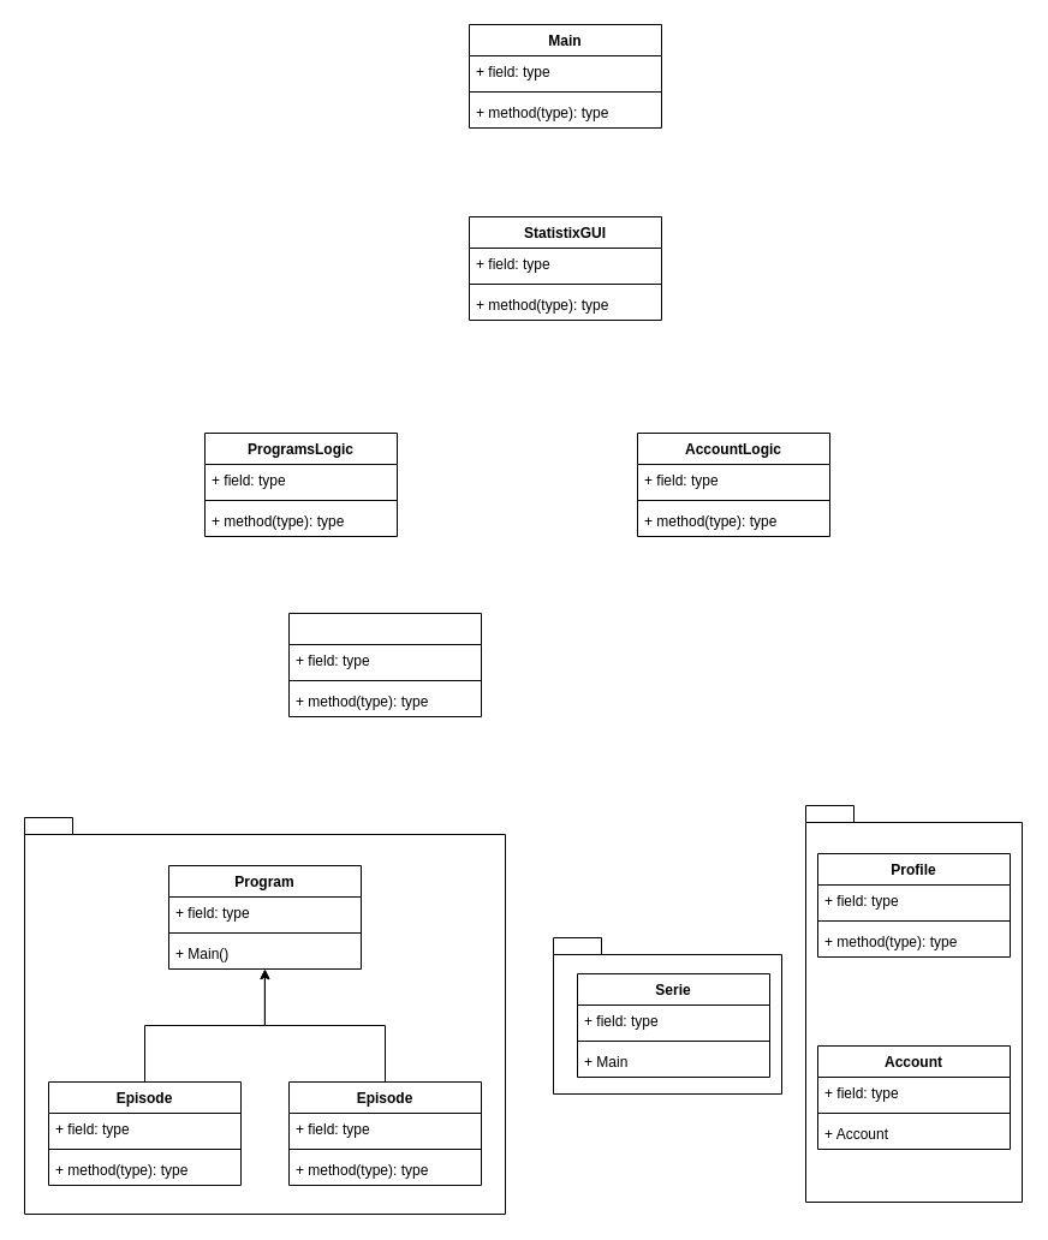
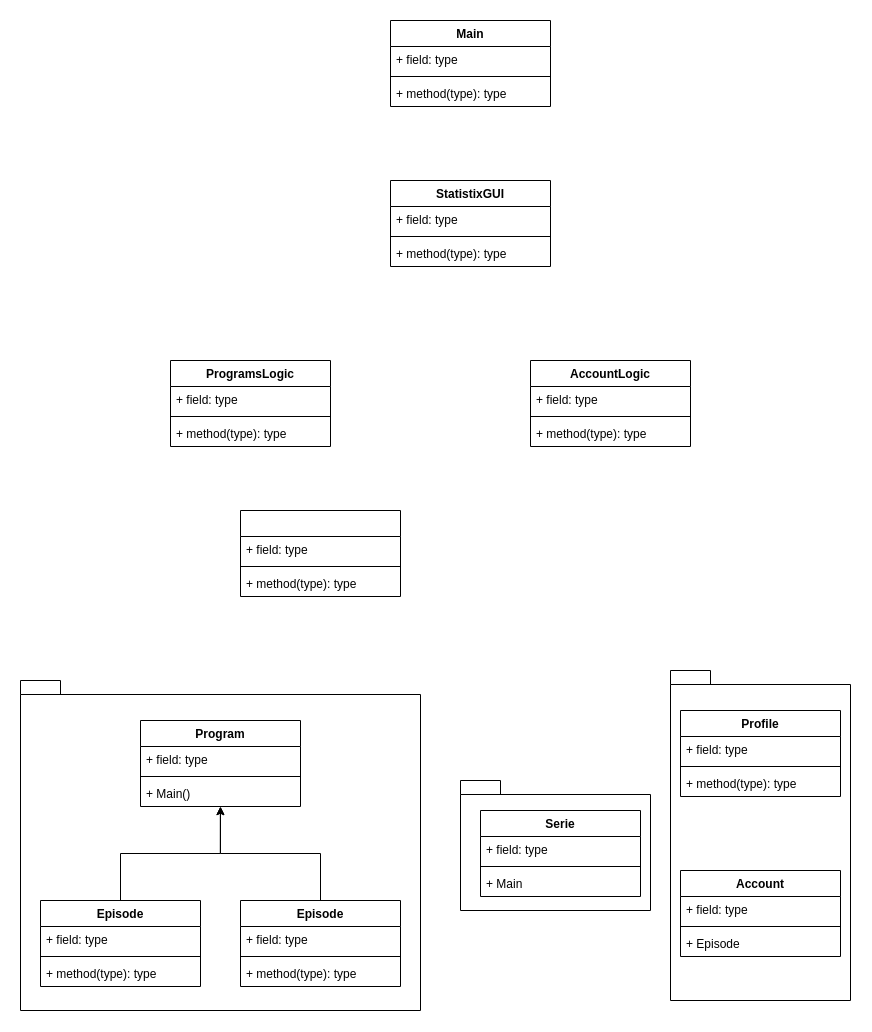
- <mxCell id="28" value="+ Account" style="text;strokeColor=none;fillColor=none;align=left;verticalAlign=top;spacingLeft=4;spacingRight=4;overflow=hidden;rotatable=0;points=[[0,0.5],[1,0.5]];portConstraint=eastwest;" parent="25" vertex="1"><mxGeometry y="60" width="160" height="26" as="geometry" /></mxCell>
+ <mxCell id="28" value="+ Episode" style="text;strokeColor=none;fillColor=none;align=left;verticalAlign=top;spacingLeft=4;spacingRight=4;overflow=hidden;rotatable=0;points=[[0,0.5],[1,0.5]];portConstraint=eastwest;" parent="25" vertex="1"><mxGeometry y="60" width="160" height="26" as="geometry" /></mxCell>
